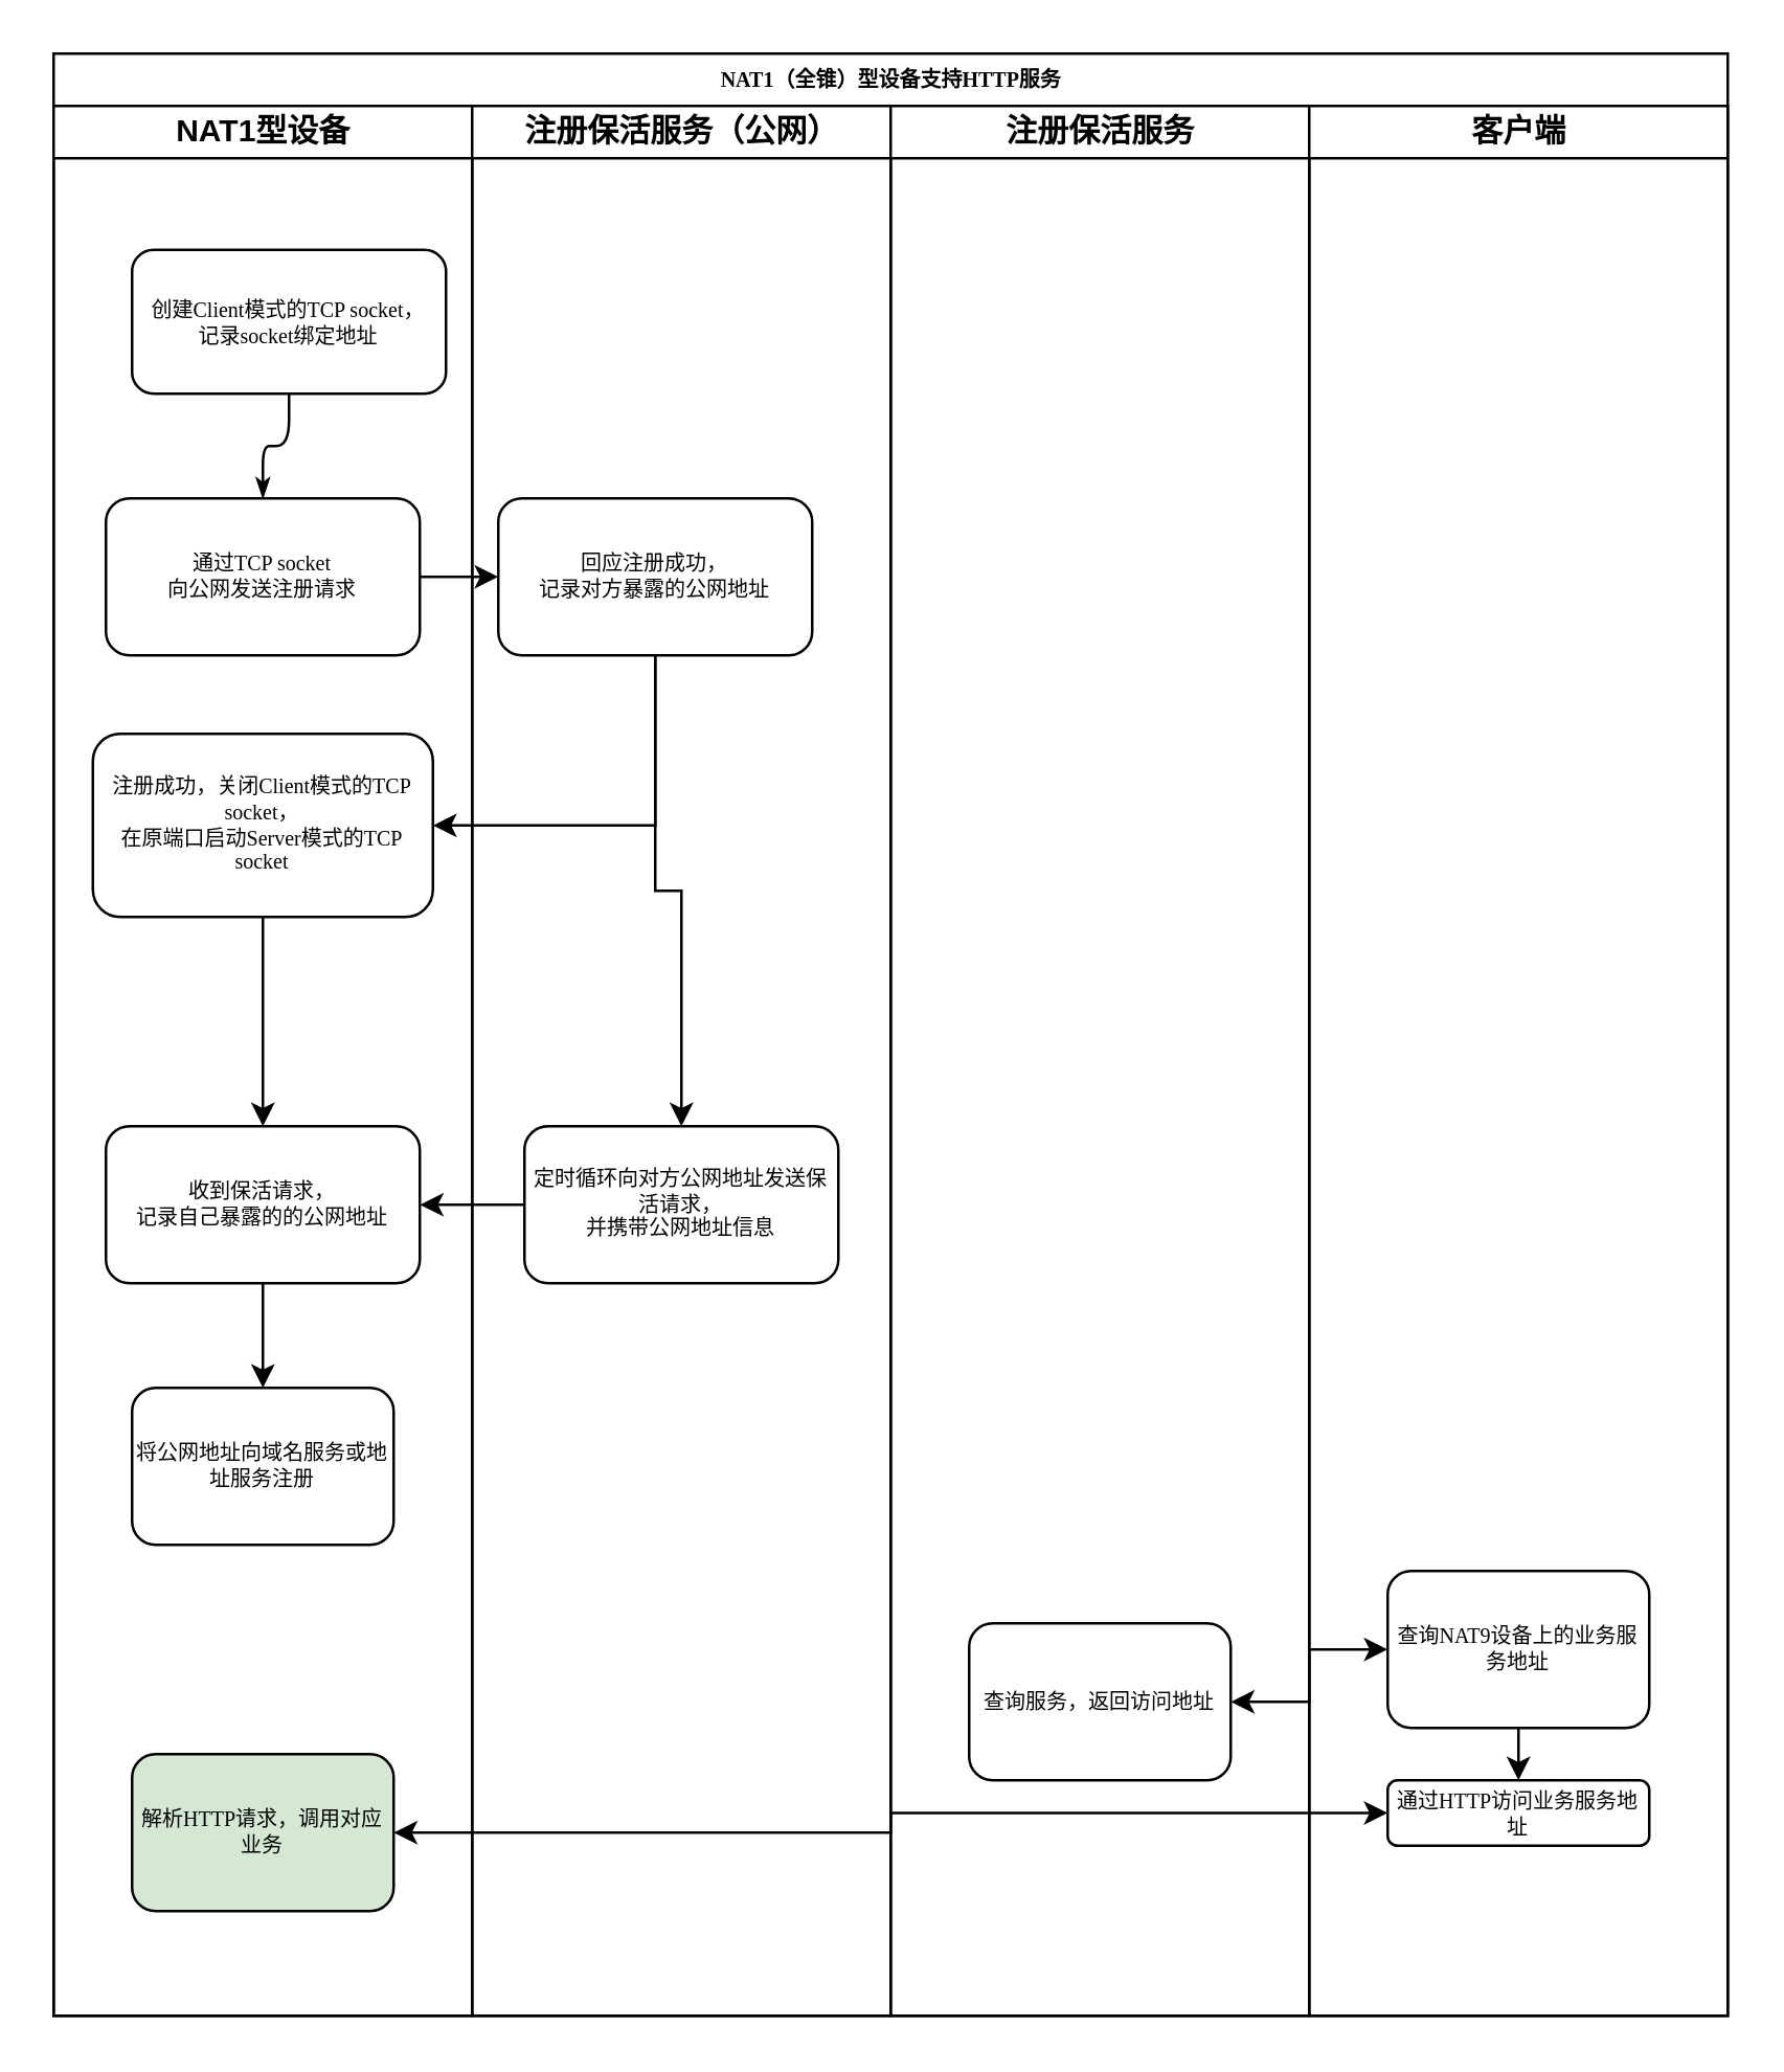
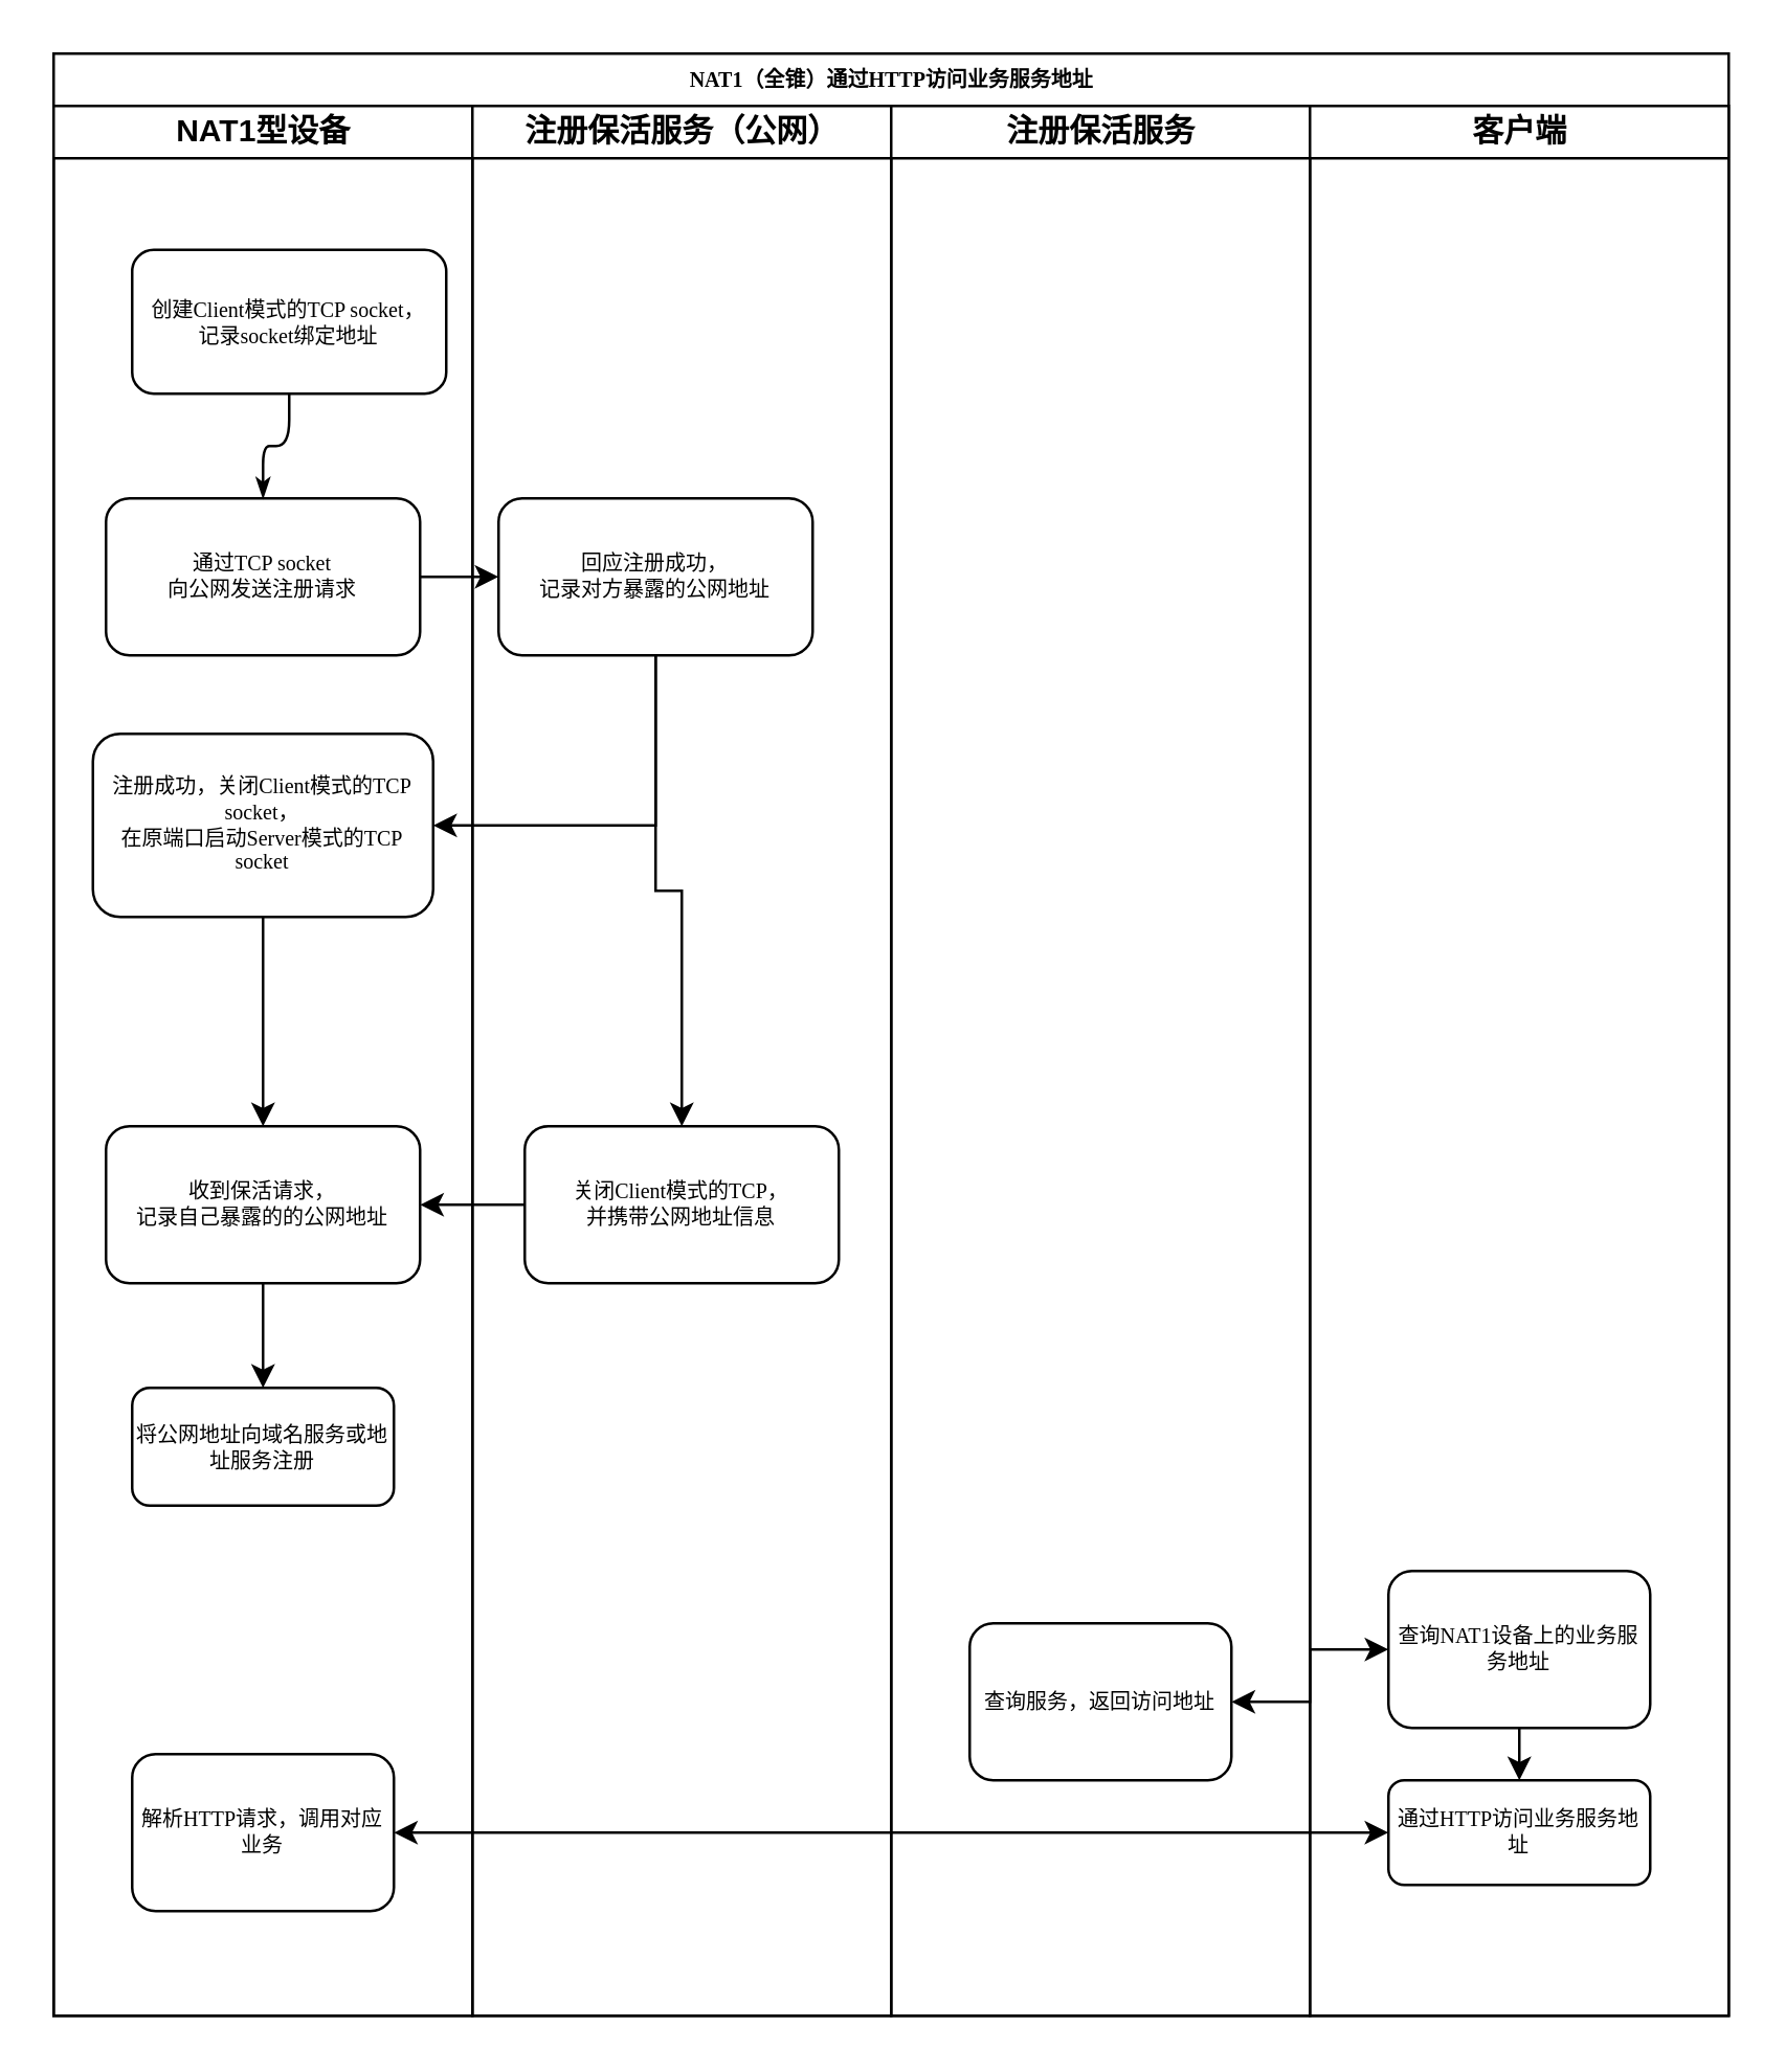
- <mxCell id="2" value="NAT1（全锥）型设备支持HTTP服务" style="swimlane;html=1;childLayout=stackLayout;startSize=20;rounded=0;shadow=0;labelBackgroundColor=none;strokeWidth=1;fontFamily=Verdana;fontSize=8;align=center;" parent="1" vertex="1"><mxGeometry x="20" y="20" width="640" height="750" as="geometry"><mxRectangle x="70" y="40" width="70" height="30" as="alternateBounds" /></mxGeometry></mxCell>
+ <mxCell id="2" value="NAT1（全锥）通过HTTP访问业务服务地址" style="swimlane;html=1;childLayout=stackLayout;startSize=20;rounded=0;shadow=0;labelBackgroundColor=none;strokeWidth=1;fontFamily=Verdana;fontSize=8;align=center;" parent="1" vertex="1"><mxGeometry x="20" y="20" width="640" height="750" as="geometry"><mxRectangle x="70" y="40" width="70" height="30" as="alternateBounds" /></mxGeometry></mxCell>
- <mxCell id="16" value="定时循环向对方公网地址发送保活请求，&lt;br&gt;并携带公网地址信息" style="rounded=1;whiteSpace=wrap;html=1;shadow=0;labelBackgroundColor=none;strokeWidth=1;fontFamily=Verdana;fontSize=8;align=center;" vertex="1" parent="13"><mxGeometry x="20" y="390" width="120" height="60" as="geometry" /></mxCell>
+ <mxCell id="16" value="关闭Client模式的TCP，&lt;br&gt;并携带公网地址信息" style="rounded=1;whiteSpace=wrap;html=1;shadow=0;labelBackgroundColor=none;strokeWidth=1;fontFamily=Verdana;fontSize=8;align=center;" vertex="1" parent="13"><mxGeometry x="20" y="390" width="120" height="60" as="geometry" /></mxCell>
- <mxCell id="6" value="将公网地址向域名服务或地址服务注册" style="rounded=1;whiteSpace=wrap;html=1;shadow=0;labelBackgroundColor=none;strokeWidth=1;fontFamily=Verdana;fontSize=8;align=center;" parent="3" vertex="1"><mxGeometry x="30" y="490" width="100" height="60" as="geometry" /></mxCell>
+ <mxCell id="6" value="将公网地址向域名服务或地址服务注册" style="rounded=1;whiteSpace=wrap;html=1;shadow=0;labelBackgroundColor=none;strokeWidth=1;fontFamily=Verdana;fontSize=8;align=center;" parent="3" vertex="1"><mxGeometry x="30" y="490" width="100" height="45" as="geometry" /></mxCell>
- <mxCell id="21" value="查询NAT9设备上的业务服务地址" style="rounded=1;whiteSpace=wrap;html=1;shadow=0;labelBackgroundColor=none;strokeWidth=1;fontFamily=Verdana;fontSize=8;align=center;" parent="19" vertex="1"><mxGeometry x="30" y="560" width="100" height="60" as="geometry" /></mxCell>
+ <mxCell id="21" value="查询NAT1设备上的业务服务地址" style="rounded=1;whiteSpace=wrap;html=1;shadow=0;labelBackgroundColor=none;strokeWidth=1;fontFamily=Verdana;fontSize=8;align=center;" parent="19" vertex="1"><mxGeometry x="30" y="560" width="100" height="60" as="geometry" /></mxCell>
- <mxCell id="22" value="通过HTTP访问业务服务地址" style="rounded=1;whiteSpace=wrap;html=1;shadow=0;labelBackgroundColor=none;strokeWidth=1;fontFamily=Verdana;fontSize=8;align=center;" vertex="1" parent="19"><mxGeometry x="30" y="640" width="100" height="25" as="geometry" /></mxCell>
+ <mxCell id="22" value="通过HTTP访问业务服务地址" style="rounded=1;whiteSpace=wrap;html=1;shadow=0;labelBackgroundColor=none;strokeWidth=1;fontFamily=Verdana;fontSize=8;align=center;" vertex="1" parent="19"><mxGeometry x="30" y="640" width="100" height="40" as="geometry" /></mxCell>
- <mxCell id="12" value="解析HTTP请求，调用对应业务" style="rounded=1;whiteSpace=wrap;html=1;shadow=0;labelBackgroundColor=none;strokeWidth=1;fontFamily=Verdana;fontSize=8;align=center;fillColor=#d5e8d4;" parent="3" vertex="1"><mxGeometry x="30" y="630" width="100" height="60" as="geometry" /></mxCell>
+ <mxCell id="12" value="解析HTTP请求，调用对应业务" style="rounded=1;whiteSpace=wrap;html=1;shadow=0;labelBackgroundColor=none;strokeWidth=1;fontFamily=Verdana;fontSize=8;align=center;" parent="3" vertex="1"><mxGeometry x="30" y="630" width="100" height="60" as="geometry" /></mxCell>
